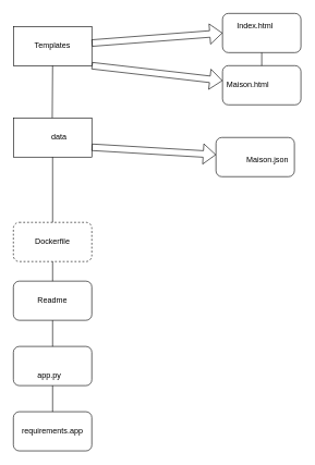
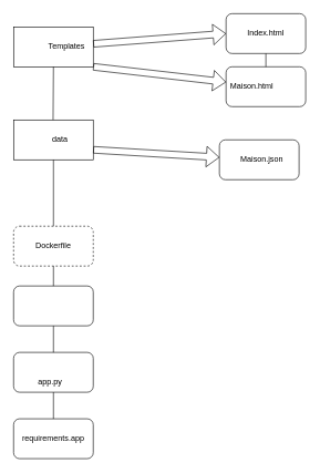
- <mxCell id="12" value="Index.html" style="text;html=1;strokeColor=none;fillColor=none;align=center;verticalAlign=middle;whiteSpace=wrap;rounded=0;" vertex="1" parent="1"><mxGeometry x="370" y="30" width="40" height="20" as="geometry" /></mxCell>
+ <mxCell id="12" value="Index.html" style="text;html=1;strokeColor=none;fillColor=none;align=center;verticalAlign=middle;whiteSpace=wrap;rounded=0;" vertex="1" parent="1"><mxGeometry x="380" y="40" width="40" height="20" as="geometry" /></mxCell>
- <mxCell id="11" value="Templates" style="text;html=1;strokeColor=none;fillColor=none;align=center;verticalAlign=middle;whiteSpace=wrap;rounded=0;" vertex="1" parent="1"><mxGeometry x="60" y="60" width="40" height="20" as="geometry" /></mxCell>
+ <mxCell id="11" value="Templates" style="text;html=1;strokeColor=none;fillColor=none;align=center;verticalAlign=middle;whiteSpace=wrap;rounded=0;" vertex="1" parent="1"><mxGeometry x="80" y="60" width="40" height="20" as="geometry" /></mxCell>
- <mxCell id="15" value="Maison.json" style="text;html=1;strokeColor=none;fillColor=none;align=center;verticalAlign=middle;whiteSpace=wrap;rounded=0;" vertex="1" parent="1"><mxGeometry x="389" y="235" width="40" height="20" as="geometry" /></mxCell>
+ <mxCell id="15" value="Maison.json" style="text;html=1;strokeColor=none;fillColor=none;align=center;verticalAlign=middle;whiteSpace=wrap;rounded=0;" vertex="1" parent="1"><mxGeometry x="374" y="230" width="40" height="20" as="geometry" /></mxCell>
- <mxCell id="16" value="Readme" style="text;html=1;strokeColor=none;fillColor=none;align=center;verticalAlign=middle;whiteSpace=wrap;rounded=0;" vertex="1" parent="1"><mxGeometry x="60" y="450" width="40" height="20" as="geometry" /></mxCell>
